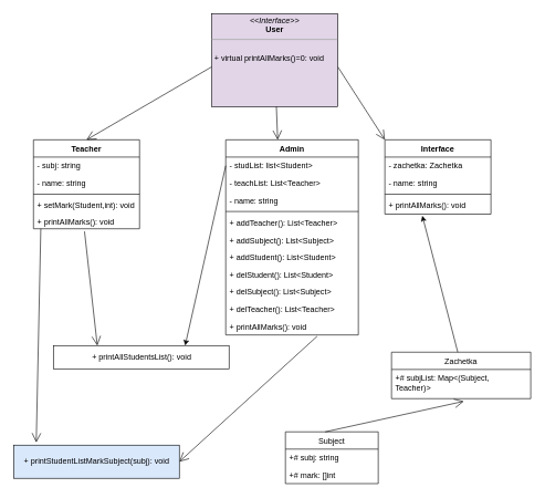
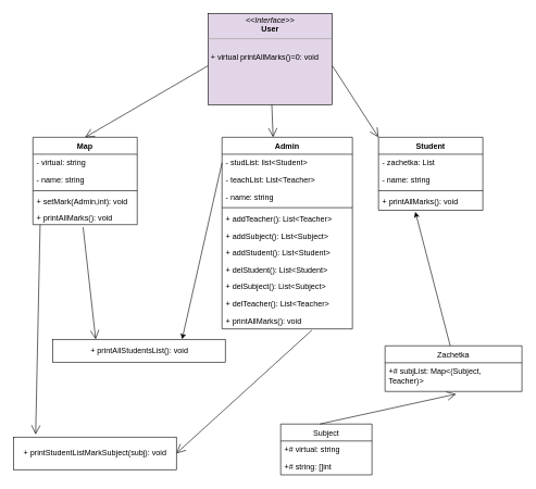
- <mxCell id="2" value="Teacher" style="swimlane;fontStyle=1;align=center;verticalAlign=top;childLayout=stackLayout;horizontal=1;startSize=26;horizontalStack=0;resizeParent=1;resizeParentMax=0;resizeLast=0;collapsible=1;marginBottom=0;" parent="1" vertex="1"><mxGeometry x="50" y="210" width="160" height="134" as="geometry" /></mxCell>
+ <mxCell id="2" value="Map" style="swimlane;fontStyle=1;align=center;verticalAlign=top;childLayout=stackLayout;horizontal=1;startSize=26;horizontalStack=0;resizeParent=1;resizeParentMax=0;resizeLast=0;collapsible=1;marginBottom=0;" parent="1" vertex="1"><mxGeometry x="50" y="210" width="160" height="134" as="geometry" /></mxCell>
- <mxCell id="10" value="Interface" style="swimlane;fontStyle=1;align=center;verticalAlign=top;childLayout=stackLayout;horizontal=1;startSize=26;horizontalStack=0;resizeParent=1;resizeParentMax=0;resizeLast=0;collapsible=1;marginBottom=0;" parent="1" vertex="1"><mxGeometry x="580" y="210" width="160" height="112" as="geometry" /></mxCell>
+ <mxCell id="10" value="Student" style="swimlane;fontStyle=1;align=center;verticalAlign=top;childLayout=stackLayout;horizontal=1;startSize=26;horizontalStack=0;resizeParent=1;resizeParentMax=0;resizeLast=0;collapsible=1;marginBottom=0;" parent="1" vertex="1"><mxGeometry x="580" y="210" width="160" height="112" as="geometry" /></mxCell>
- <mxCell id="3" value="- subj: string&#10;" style="text;strokeColor=none;fillColor=none;align=left;verticalAlign=top;spacingLeft=4;spacingRight=4;overflow=hidden;rotatable=0;points=[[0,0.5],[1,0.5]];portConstraint=eastwest;" parent="2" vertex="1"><mxGeometry y="26" width="160" height="26" as="geometry" /></mxCell>
+ <mxCell id="3" value="- virtual: string&#10;" style="text;strokeColor=none;fillColor=none;align=left;verticalAlign=top;spacingLeft=4;spacingRight=4;overflow=hidden;rotatable=0;points=[[0,0.5],[1,0.5]];portConstraint=eastwest;" parent="2" vertex="1"><mxGeometry y="26" width="160" height="26" as="geometry" /></mxCell>
- <mxCell id="11" value="- zachetka: Zachetka" style="text;strokeColor=none;fillColor=none;align=left;verticalAlign=top;spacingLeft=4;spacingRight=4;overflow=hidden;rotatable=0;points=[[0,0.5],[1,0.5]];portConstraint=eastwest;" parent="10" vertex="1"><mxGeometry y="26" width="160" height="26" as="geometry" /></mxCell>
+ <mxCell id="11" value="- zachetka: List" style="text;strokeColor=none;fillColor=none;align=left;verticalAlign=top;spacingLeft=4;spacingRight=4;overflow=hidden;rotatable=0;points=[[0,0.5],[1,0.5]];portConstraint=eastwest;" parent="10" vertex="1"><mxGeometry y="26" width="160" height="26" as="geometry" /></mxCell>
- <mxCell id="6" value="+ setMark(Student,int): void&#10;&#10; " style="text;strokeColor=none;fillColor=none;align=left;verticalAlign=top;spacingLeft=4;spacingRight=4;overflow=hidden;rotatable=0;points=[[0,0.5],[1,0.5]];portConstraint=eastwest;" parent="2" vertex="1"><mxGeometry y="86" width="160" height="24" as="geometry" /></mxCell>
+ <mxCell id="6" value="+ setMark(Admin,int): void&#10;&#10; " style="text;strokeColor=none;fillColor=none;align=left;verticalAlign=top;spacingLeft=4;spacingRight=4;overflow=hidden;rotatable=0;points=[[0,0.5],[1,0.5]];portConstraint=eastwest;" parent="2" vertex="1"><mxGeometry y="86" width="160" height="24" as="geometry" /></mxCell>
- <mxCell id="36" value="+# subj: string" style="text;strokeColor=none;fillColor=none;align=left;verticalAlign=top;spacingLeft=4;spacingRight=4;overflow=hidden;rotatable=0;points=[[0,0.5],[1,0.5]];portConstraint=eastwest;" parent="35" vertex="1"><mxGeometry y="26" width="140" height="26" as="geometry" /></mxCell>
+ <mxCell id="36" value="+# virtual: string" style="text;strokeColor=none;fillColor=none;align=left;verticalAlign=top;spacingLeft=4;spacingRight=4;overflow=hidden;rotatable=0;points=[[0,0.5],[1,0.5]];portConstraint=eastwest;" parent="35" vertex="1"><mxGeometry y="26" width="140" height="26" as="geometry" /></mxCell>
- <mxCell id="34" value="+ printStudentListMarkSubject(subj): void" style="html=1;fillColor=#dae8fc;" parent="1" vertex="1"><mxGeometry x="20" y="670" width="250" height="50" as="geometry" /></mxCell>
+ <mxCell id="34" value="+ printStudentListMarkSubject(subj): void" style="html=1;" parent="1" vertex="1"><mxGeometry x="20" y="670" width="250" height="50" as="geometry" /></mxCell>
- <mxCell id="37" value="+# mark: []int" style="text;strokeColor=none;fillColor=none;align=left;verticalAlign=top;spacingLeft=4;spacingRight=4;overflow=hidden;rotatable=0;points=[[0,0.5],[1,0.5]];portConstraint=eastwest;" parent="35" vertex="1"><mxGeometry y="52" width="140" height="26" as="geometry" /></mxCell>
+ <mxCell id="37" value="+# string: []int" style="text;strokeColor=none;fillColor=none;align=left;verticalAlign=top;spacingLeft=4;spacingRight=4;overflow=hidden;rotatable=0;points=[[0,0.5],[1,0.5]];portConstraint=eastwest;" parent="35" vertex="1"><mxGeometry y="52" width="140" height="26" as="geometry" /></mxCell>
